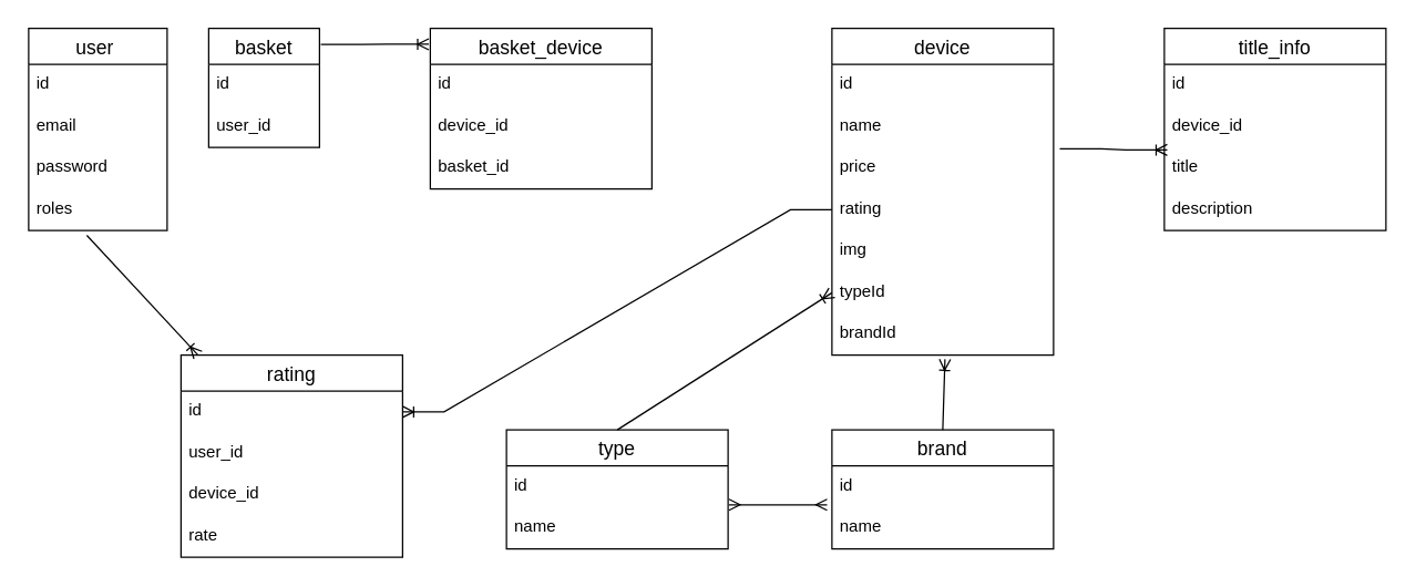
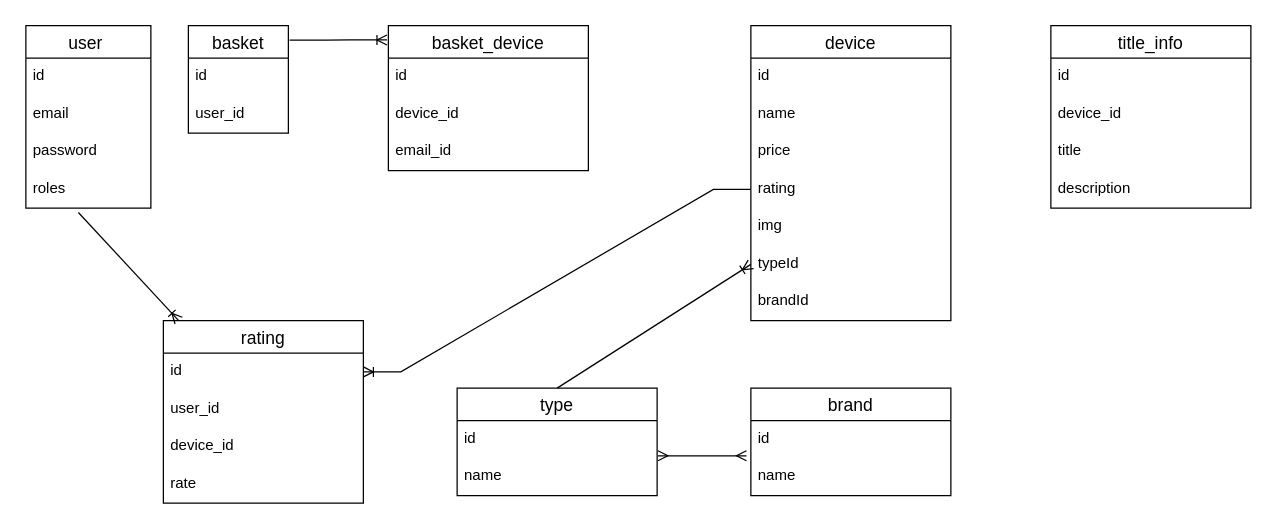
- <mxCell id="32" value="" style="edgeStyle=entityRelationEdgeStyle;fontSize=12;html=1;endArrow=ERoneToMany;rounded=0;exitX=1.028;exitY=0.033;exitDx=0;exitDy=0;exitPerimeter=0;entryX=0.013;entryY=0.061;entryDx=0;entryDy=0;entryPerimeter=0;" edge="1" parent="1" source="13" target="30"><mxGeometry width="100" height="100" relative="1" as="geometry"><mxPoint x="700" y="130" as="sourcePoint" /><mxPoint x="800" y="30" as="targetPoint" /></mxGeometry></mxCell>
- <mxCell id="36" value="basket_id" style="text;strokeColor=none;fillColor=none;spacingLeft=4;spacingRight=4;overflow=hidden;rotatable=0;points=[[0,0.5],[1,0.5]];portConstraint=eastwest;fontSize=12;whiteSpace=wrap;html=1;" vertex="1" parent="33"><mxGeometry y="86" width="160" height="30" as="geometry" /></mxCell>
+ <mxCell id="36" value="email_id" style="text;strokeColor=none;fillColor=none;spacingLeft=4;spacingRight=4;overflow=hidden;rotatable=0;points=[[0,0.5],[1,0.5]];portConstraint=eastwest;fontSize=12;whiteSpace=wrap;html=1;" vertex="1" parent="33"><mxGeometry y="86" width="160" height="30" as="geometry" /></mxCell>
- <mxCell id="25" value="" style="fontSize=12;html=1;endArrow=ERoneToMany;rounded=0;entryX=0.51;entryY=1.1;entryDx=0;entryDy=0;entryPerimeter=0;exitX=0.5;exitY=0;exitDx=0;exitDy=0;" edge="1" parent="1" source="18" target="17"><mxGeometry width="100" height="100" relative="1" as="geometry"><mxPoint x="760" y="380" as="sourcePoint" /><mxPoint x="860" y="280" as="targetPoint" /></mxGeometry></mxCell>
